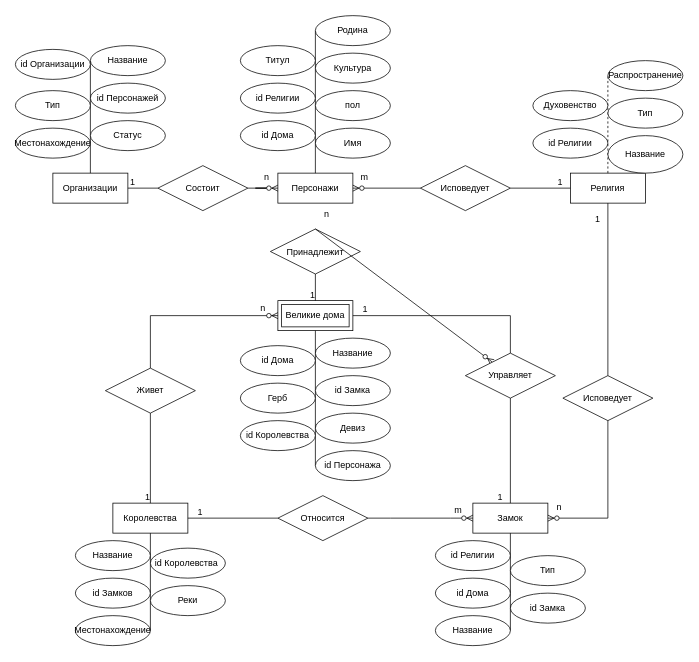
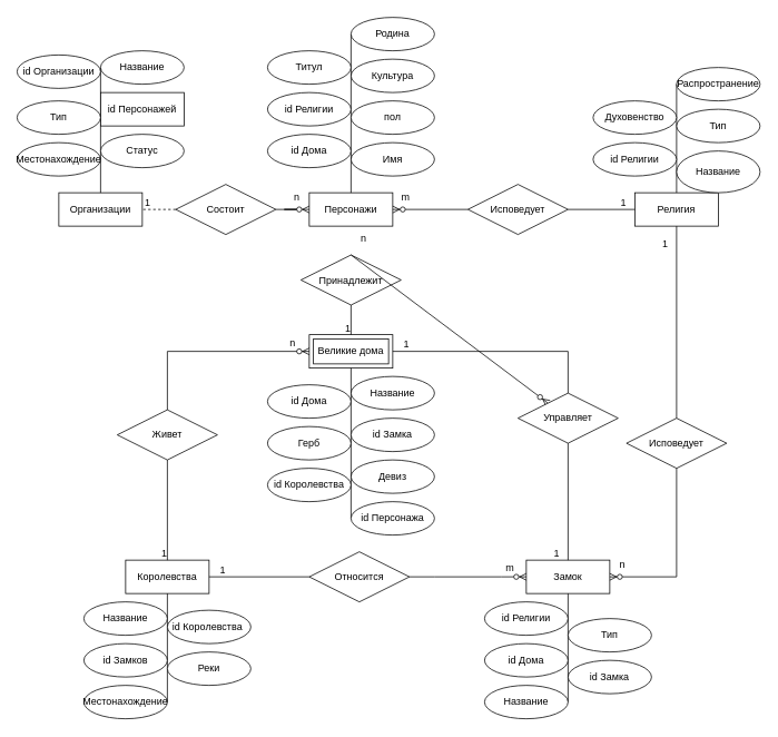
- <mxCell id="45" value="id Персонажей" style="ellipse;whiteSpace=wrap;html=1;align=center;" vertex="1" parent="1"><mxGeometry x="120" y="110" width="100" height="40" as="geometry" /></mxCell>
+ <mxCell id="45" value="id Персонажей" style="whiteSpace=wrap;html=1;align=center;rounded=0;" vertex="1" parent="1"><mxGeometry x="120" y="110" width="100" height="40" as="geometry" /></mxCell>
- <mxCell id="33" value="" style="endArrow=none;html=1;rounded=0;exitX=0.5;exitY=0;exitDx=0;exitDy=0;entryX=0;entryY=0.5;entryDx=0;entryDy=0;dashed=1;" edge="1" parent="1" source="32" target="38"><mxGeometry relative="1" as="geometry"><mxPoint x="970" y="290" as="sourcePoint" /><mxPoint x="810" y="90" as="targetPoint" /></mxGeometry></mxCell>
+ <mxCell id="33" value="" style="endArrow=none;html=1;rounded=0;exitX=0.5;exitY=0;exitDx=0;exitDy=0;entryX=0;entryY=0.5;entryDx=0;entryDy=0;" edge="1" parent="1" source="32" target="38"><mxGeometry relative="1" as="geometry"><mxPoint x="970" y="290" as="sourcePoint" /><mxPoint x="810" y="90" as="targetPoint" /></mxGeometry></mxCell>
- <mxCell id="80" value="" style="endArrow=none;html=1;rounded=0;entryX=1;entryY=0.5;entryDx=0;entryDy=0;exitX=0;exitY=0.5;exitDx=0;exitDy=0;" edge="1" parent="1" source="79" target="41"><mxGeometry relative="1" as="geometry"><mxPoint x="190" y="160" as="sourcePoint" /><mxPoint x="350" y="160" as="targetPoint" /></mxGeometry></mxCell>
+ <mxCell id="80" value="" style="endArrow=none;html=1;rounded=0;entryX=1;entryY=0.5;entryDx=0;entryDy=0;exitX=0;exitY=0.5;exitDx=0;exitDy=0;dashed=1;" edge="1" parent="1" source="79" target="41"><mxGeometry relative="1" as="geometry"><mxPoint x="190" y="160" as="sourcePoint" /><mxPoint x="350" y="160" as="targetPoint" /></mxGeometry></mxCell>
